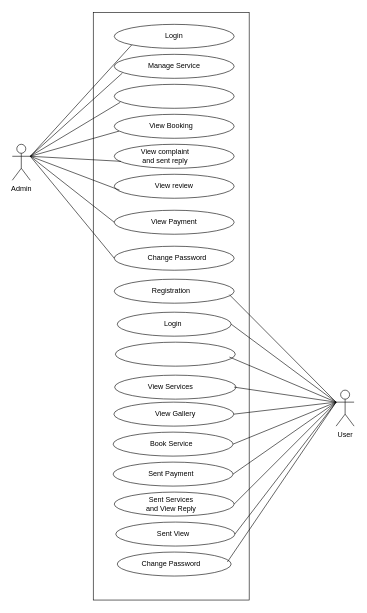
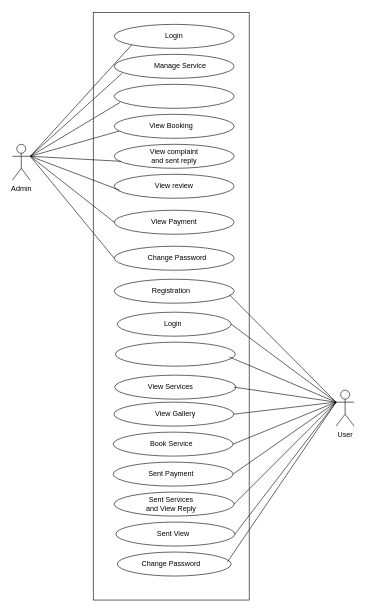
- <mxCell id="7" value="Manage Service" style="text;html=1;align=center;verticalAlign=middle;whiteSpace=wrap;rounded=0;" parent="1" vertex="1"><mxGeometry x="240" y="95" width="100" height="30" as="geometry" /></mxCell>
+ <mxCell id="7" value="Manage Service" style="text;html=1;align=center;verticalAlign=middle;whiteSpace=wrap;rounded=0;" parent="1" vertex="1"><mxGeometry x="250" y="95" width="100" height="30" as="geometry" /></mxCell>
- <mxCell id="14" value="View complaint and sent reply" style="text;html=1;align=center;verticalAlign=middle;whiteSpace=wrap;rounded=0;" parent="1" vertex="1"><mxGeometry x="225" y="245" width="100" height="30" as="geometry" /></mxCell>
+ <mxCell id="14" value="View complaint and sent reply" style="text;html=1;align=center;verticalAlign=middle;whiteSpace=wrap;rounded=0;" parent="1" vertex="1"><mxGeometry x="240" y="245" width="100" height="30" as="geometry" /></mxCell>
